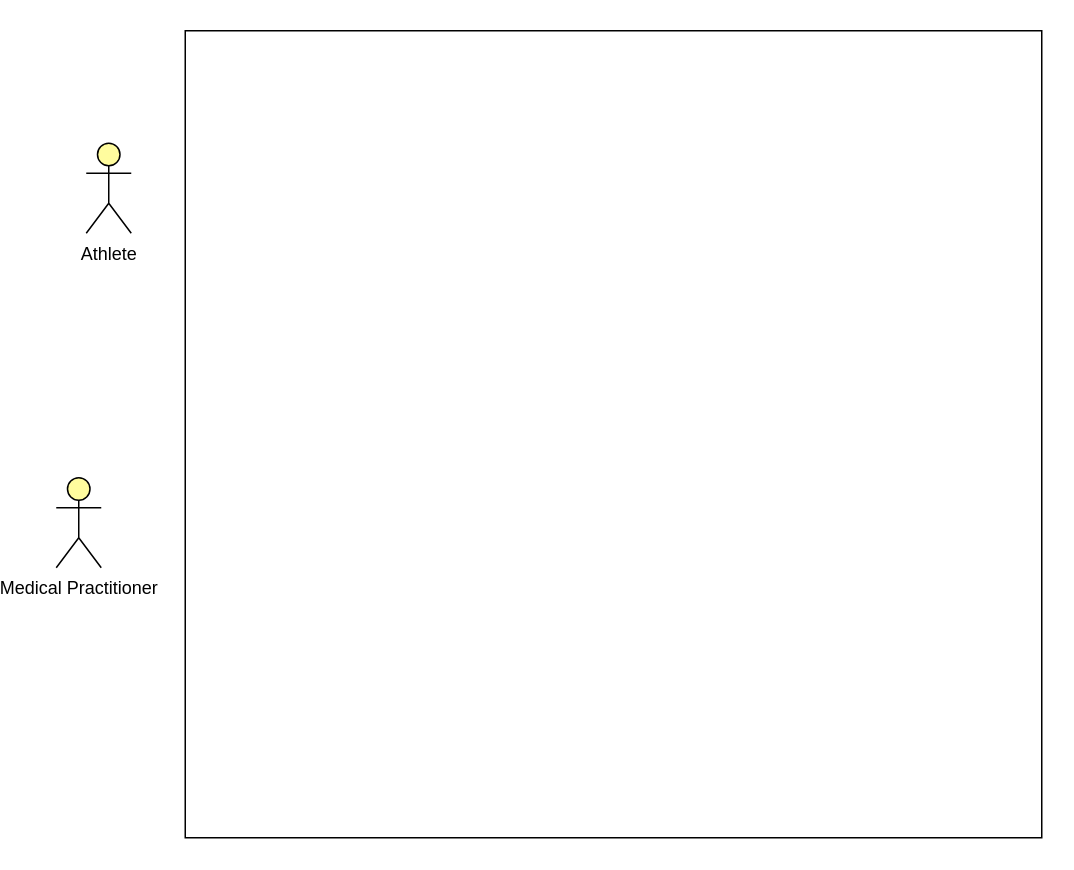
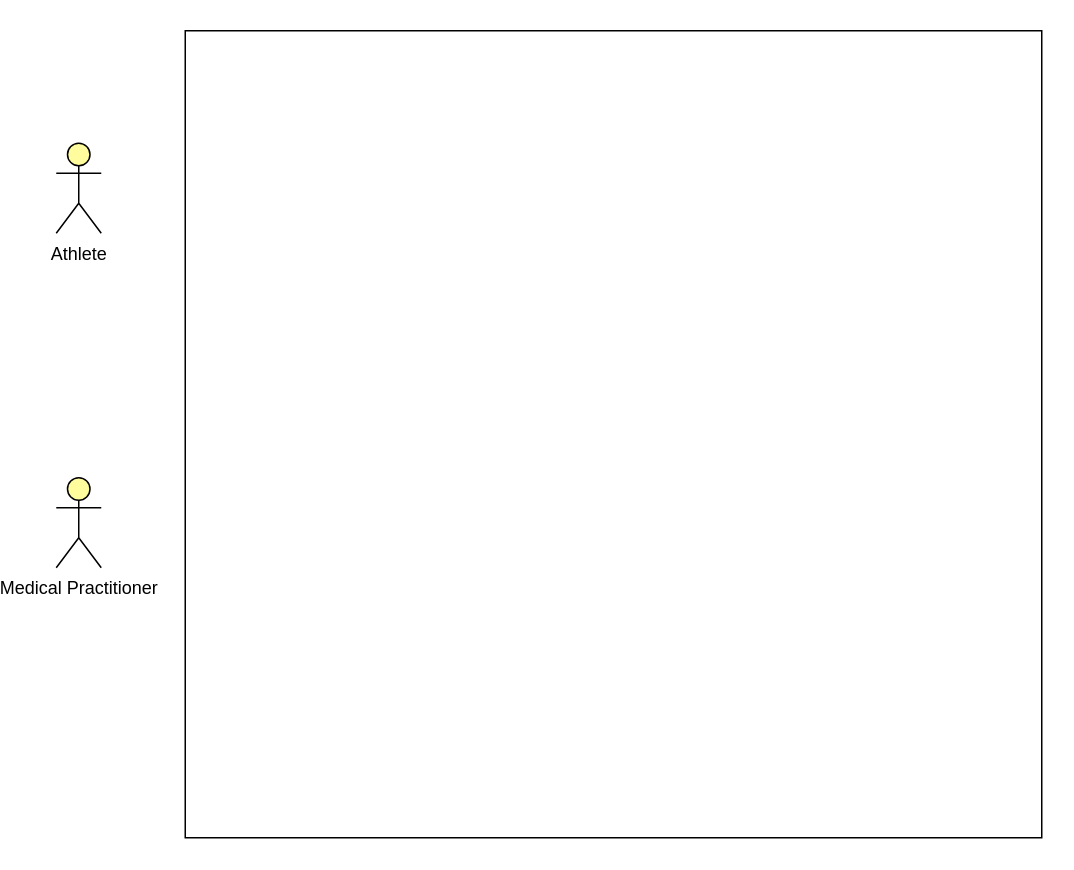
- <mxCell id="2" value="&lt;font color=&quot;#000000&quot;&gt;Athlete&lt;/font&gt;" style="shape=umlActor;verticalLabelPosition=bottom;verticalAlign=top;html=1;outlineConnect=0;fillColor=#FFFC9E;strokeColor=#000000;shadow=0;gradientColor=none;" vertex="1" parent="1"><mxGeometry x="40" y="95" width="30" height="60" as="geometry" /></mxCell>
+ <mxCell id="2" value="&lt;font color=&quot;#000000&quot;&gt;Athlete&lt;/font&gt;" style="shape=umlActor;verticalLabelPosition=bottom;verticalAlign=top;html=1;outlineConnect=0;fillColor=#FFFC9E;strokeColor=#000000;shadow=0;gradientColor=none;" vertex="1" parent="1"><mxGeometry x="20" y="95" width="30" height="60" as="geometry" /></mxCell>
